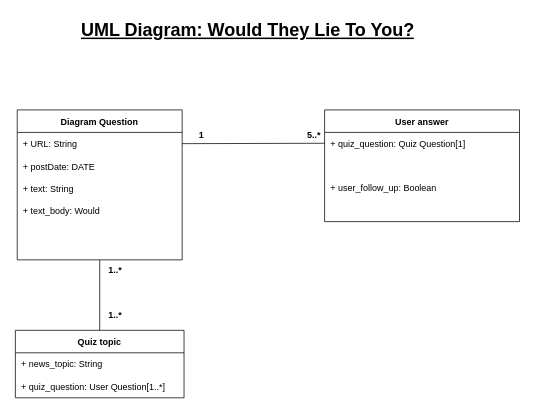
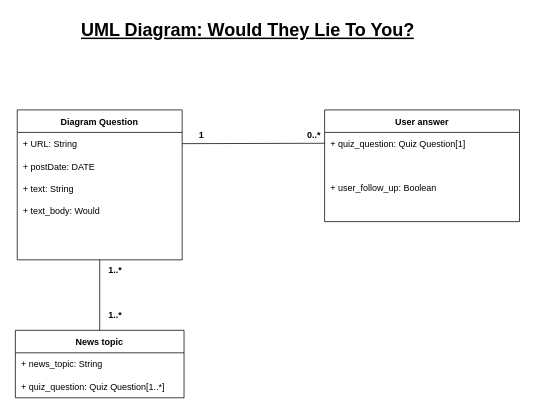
- <mxCell id="30" value="5..*" style="text;html=1;align=center;verticalAlign=middle;resizable=0;points=[];autosize=1;fontStyle=1" vertex="1" parent="1"><mxGeometry x="402.5" y="170" width="30" height="20" as="geometry" /></mxCell>
+ <mxCell id="30" value="0..*" style="text;html=1;align=center;verticalAlign=middle;resizable=0;points=[];autosize=1;fontStyle=1" vertex="1" parent="1"><mxGeometry x="402.5" y="170" width="30" height="20" as="geometry" /></mxCell>
- <mxCell id="22" value="Quiz topic" style="shape=table;startSize=30;container=1;collapsible=1;childLayout=tableLayout;fixedRows=1;rowLines=0;fontStyle=1;align=center;resizeLast=1;" vertex="1" parent="1"><mxGeometry x="20" y="440" width="225" height="90" as="geometry" /></mxCell>
+ <mxCell id="22" value="News topic" style="shape=table;startSize=30;container=1;collapsible=1;childLayout=tableLayout;fixedRows=1;rowLines=0;fontStyle=1;align=center;resizeLast=1;" vertex="1" parent="1"><mxGeometry x="20" y="440" width="225" height="90" as="geometry" /></mxCell>
- <mxCell id="26" value="+ quiz_question: User Question[1..*]" style="shape=partialRectangle;overflow=hidden;connectable=0;fillColor=none;top=0;left=0;bottom=0;right=0;align=left;spacingLeft=6;labelBorderColor=none;perimeterSpacing=0;spacingTop=0;strokeColor=none;" vertex="1" parent="25"><mxGeometry width="225" height="30" as="geometry" /></mxCell>
+ <mxCell id="26" value="+ quiz_question: Quiz Question[1..*]" style="shape=partialRectangle;overflow=hidden;connectable=0;fillColor=none;top=0;left=0;bottom=0;right=0;align=left;spacingLeft=6;labelBorderColor=none;perimeterSpacing=0;spacingTop=0;strokeColor=none;" vertex="1" parent="25"><mxGeometry width="225" height="30" as="geometry" /></mxCell>
